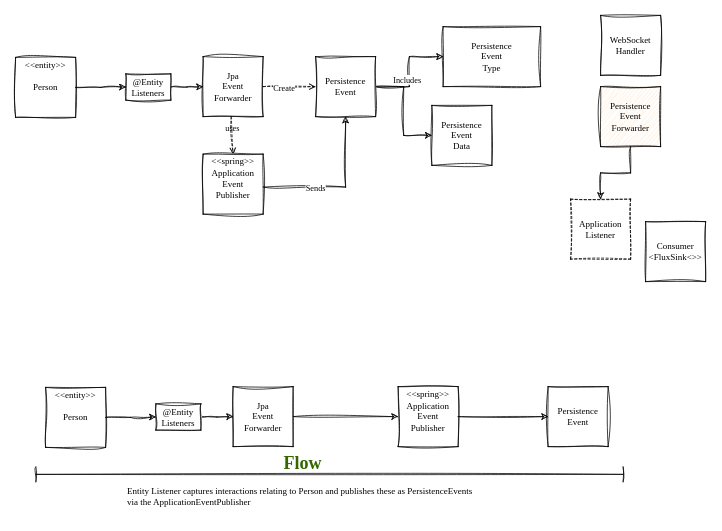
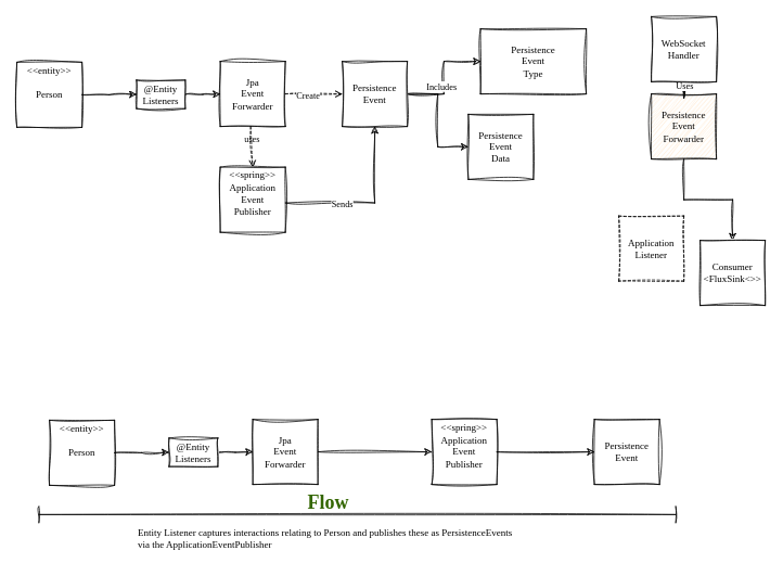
+ <mxCell id="27" style="edgeStyle=orthogonalEdgeStyle;rounded=0;sketch=1;hachureGap=4;jiggle=2;curveFitting=1;orthogonalLoop=1;jettySize=auto;html=1;fontFamily=Architects Daughter;fontSource=https%3A%2F%2Ffonts.googleapis.com%2Fcss%3Ffamily%3DArchitects%2BDaughter;" parent="1" source="29" target="24" edge="1"><mxGeometry relative="1" as="geometry" /></mxCell>
+ <mxCell id="28" value="Uses" style="edgeLabel;html=1;align=center;verticalAlign=middle;resizable=0;points=[];sketch=1;hachureGap=4;jiggle=2;curveFitting=1;fontFamily=Architects Daughter;fontSource=https%3A%2F%2Ffonts.googleapis.com%2Fcss%3Ffamily%3DArchitects%2BDaughter;" parent="27" vertex="1" connectable="0"><mxGeometry x="0.11" relative="1" as="geometry"><mxPoint as="offset" /></mxGeometry></mxCell>
- <mxCell id="23" style="edgeStyle=orthogonalEdgeStyle;rounded=0;sketch=1;hachureGap=4;jiggle=2;curveFitting=1;orthogonalLoop=1;jettySize=auto;html=1;fontFamily=Architects Daughter;fontSource=https%3A%2F%2Ffonts.googleapis.com%2Fcss%3Ffamily%3DArchitects%2BDaughter;" parent="1" source="24" target="25" edge="1"><mxGeometry relative="1" as="geometry" /></mxCell>
+ <mxCell id="23" style="edgeStyle=orthogonalEdgeStyle;rounded=0;sketch=1;hachureGap=4;jiggle=2;curveFitting=1;orthogonalLoop=1;jettySize=auto;html=1;entryX=0.5;entryY=0;entryDx=0;entryDy=0;fontFamily=Architects Daughter;fontSource=https%3A%2F%2Ffonts.googleapis.com%2Fcss%3Ffamily%3DArchitects%2BDaughter;" parent="1" source="24" target="26" edge="1"><mxGeometry relative="1" as="geometry" /></mxCell>
